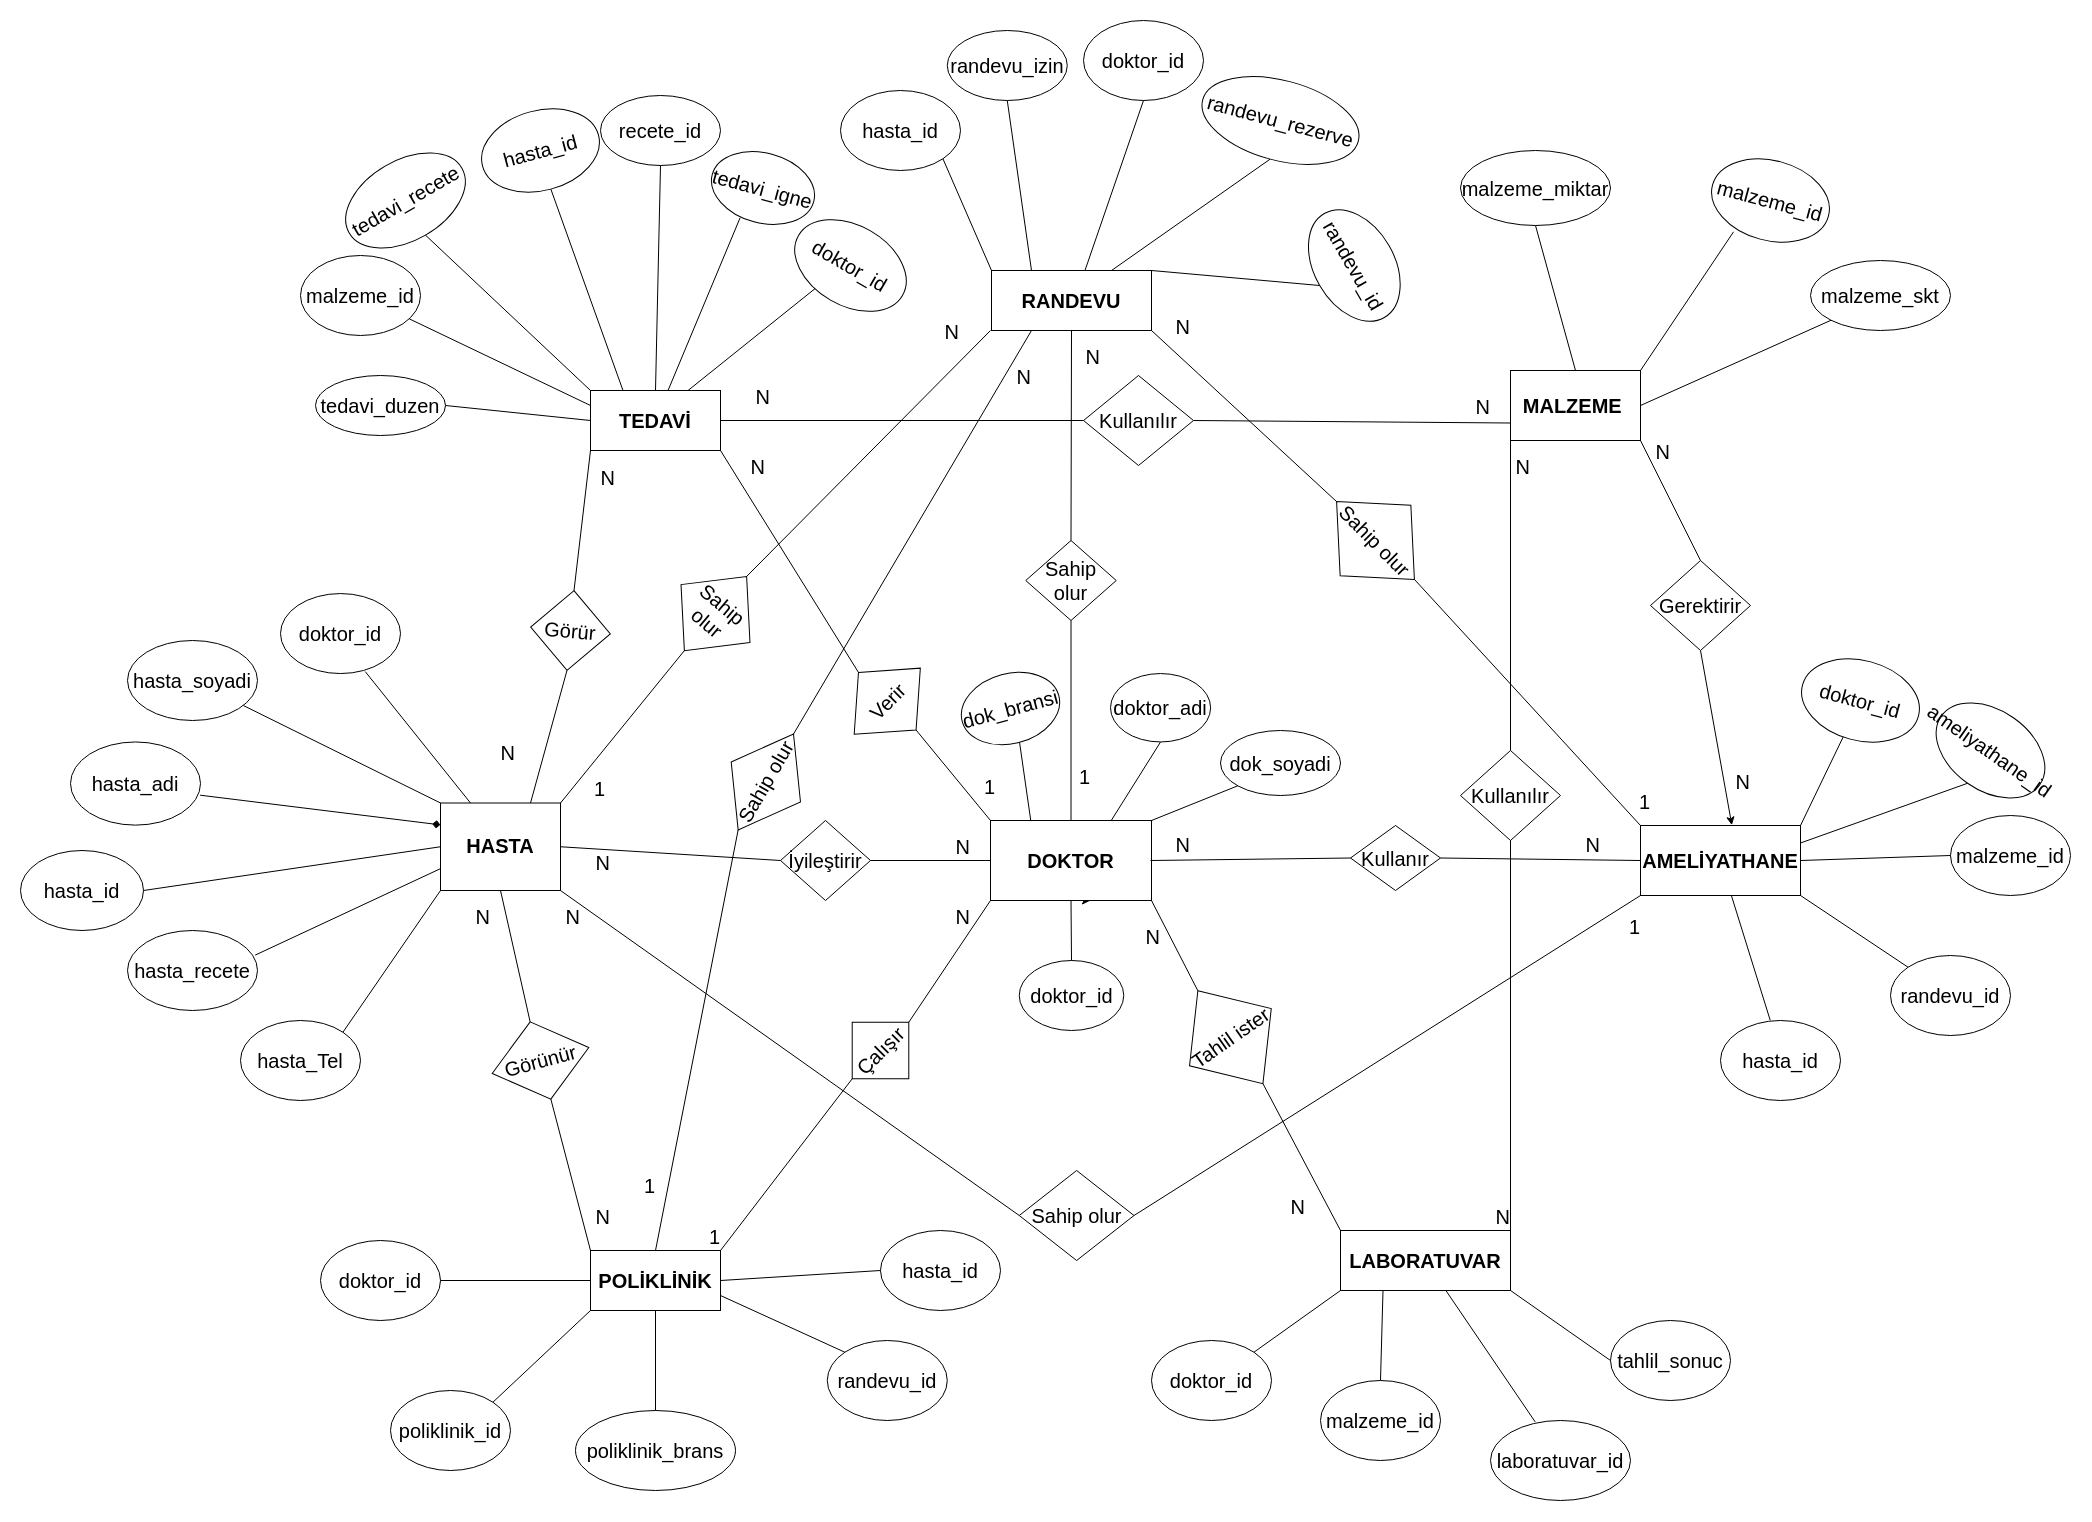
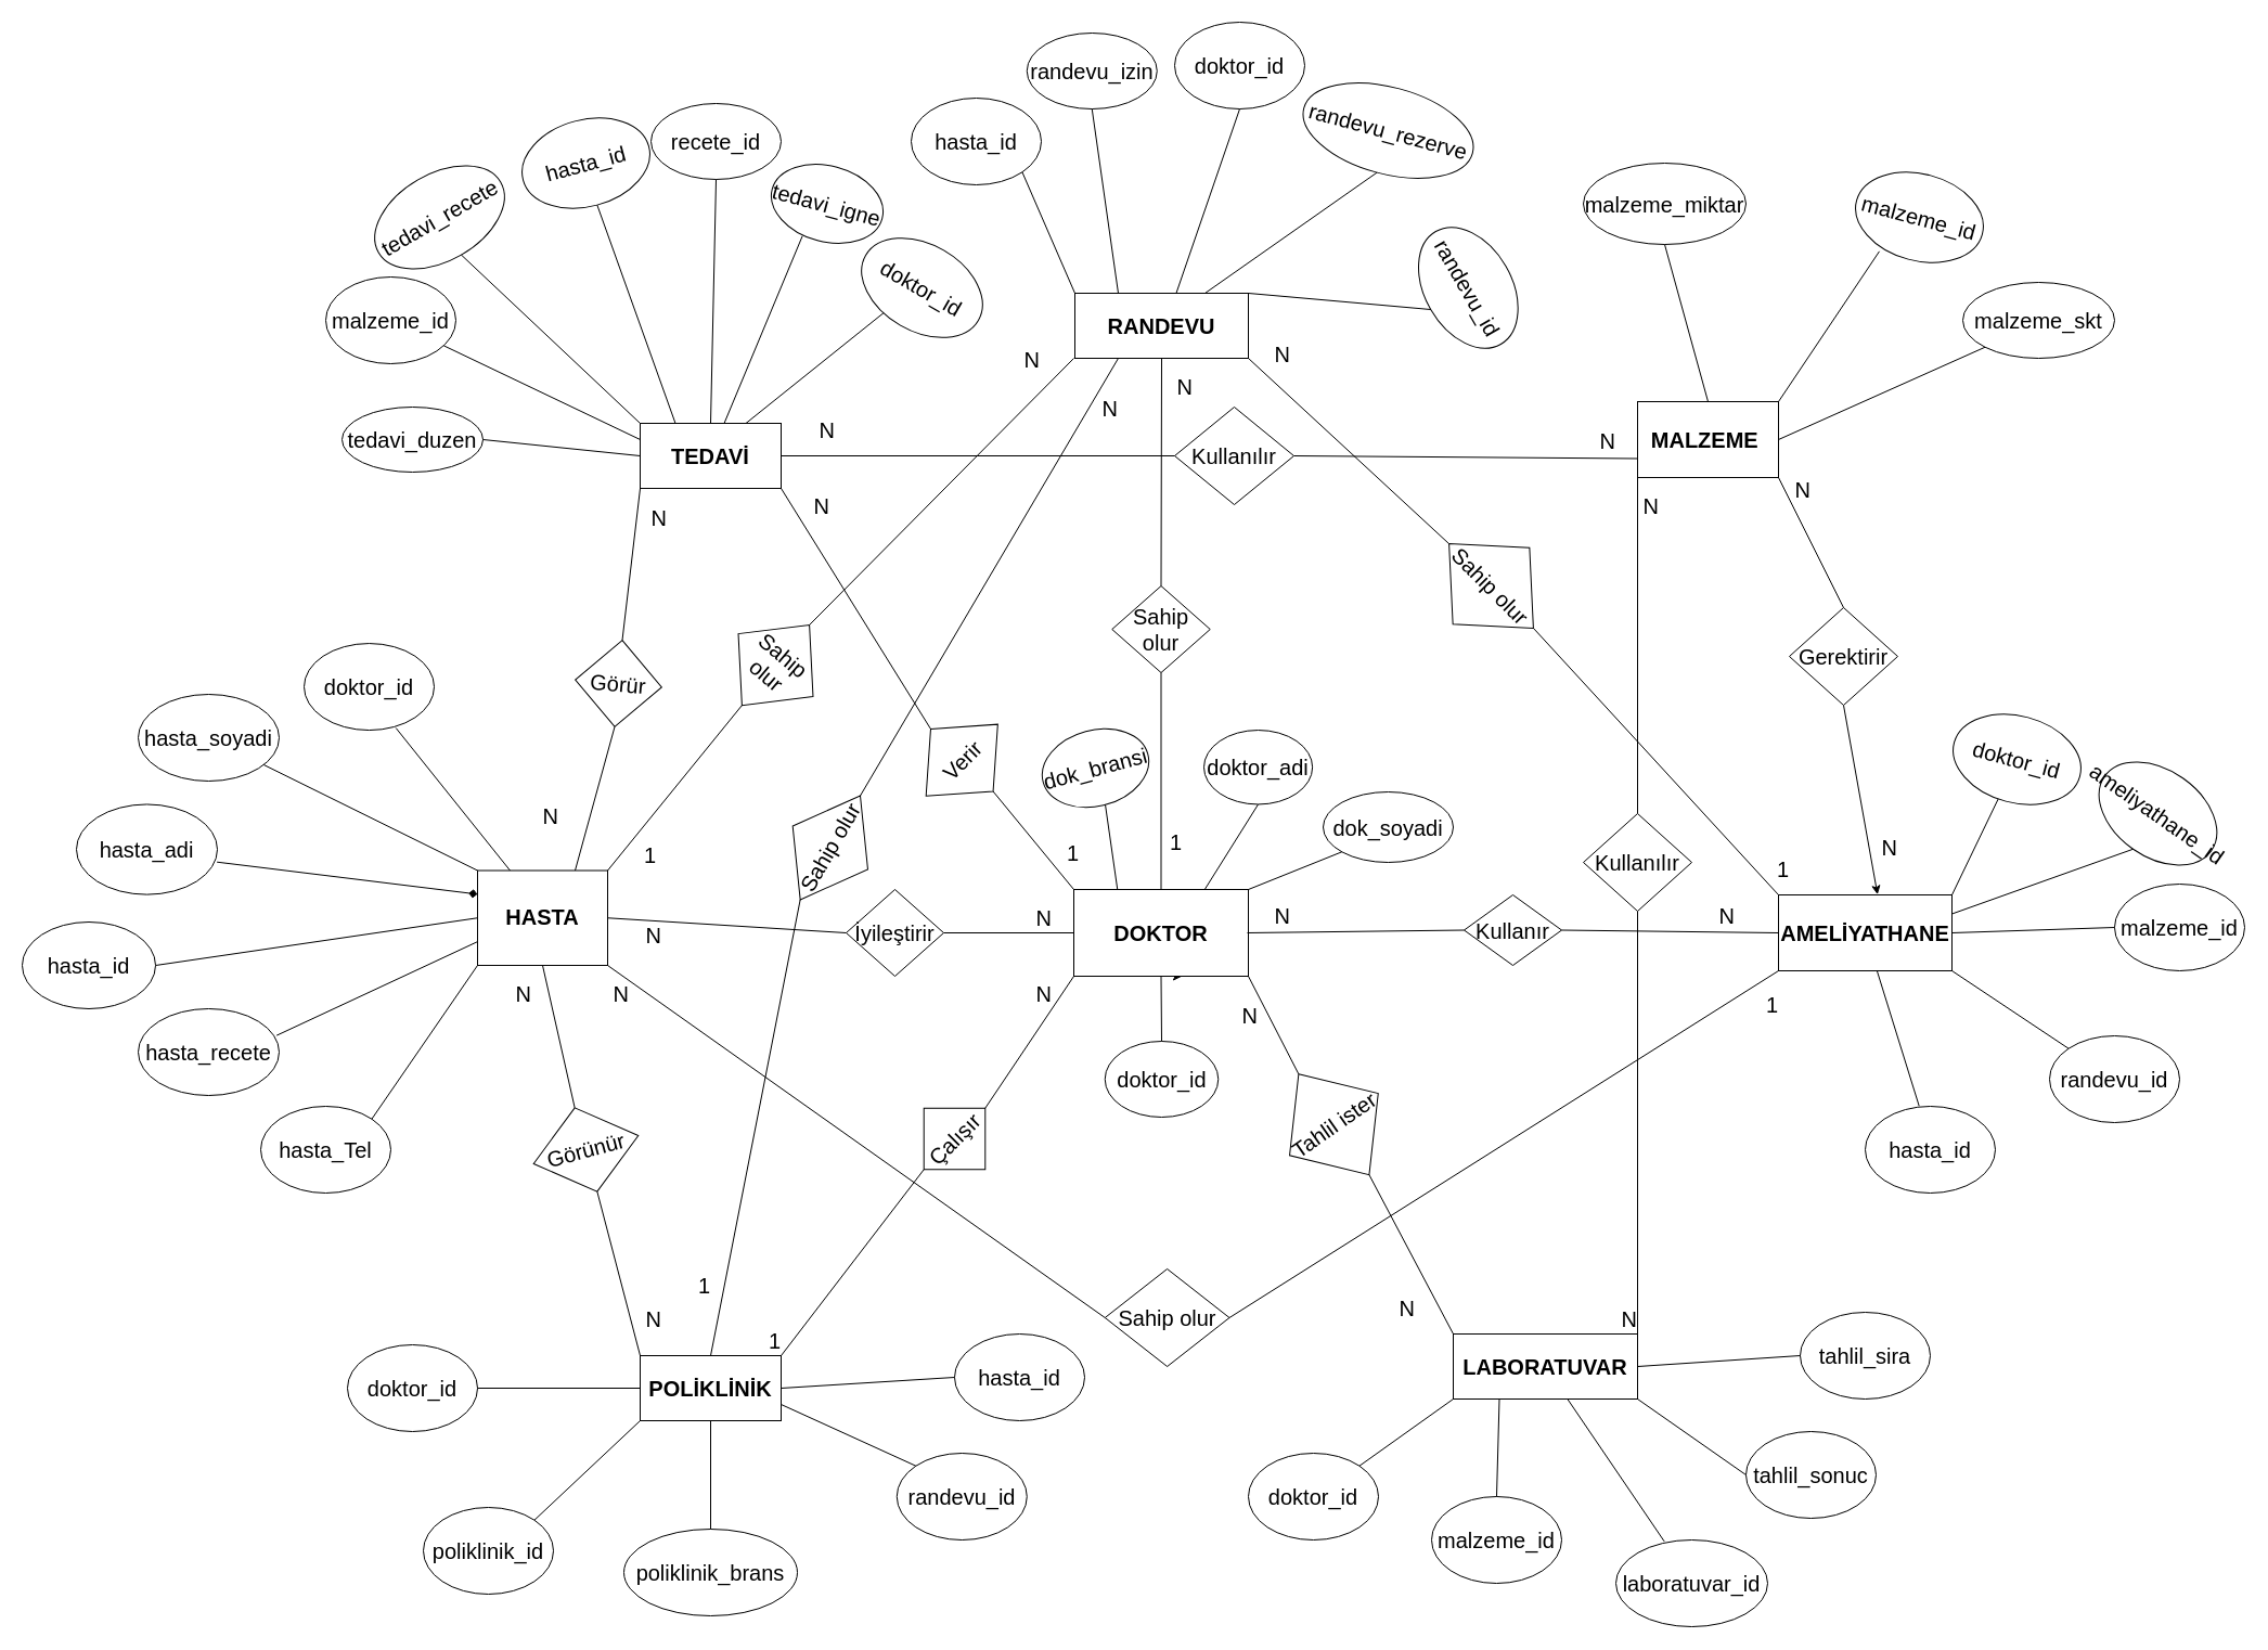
+ <mxCell id="129" value="tahlil_sira" style="ellipse;whiteSpace=wrap;html=1;rounded=0;fontFamily=Helvetica;fontSize=20;fontColor=#000000;strokeColor=default;fillColor=default;" vertex="1" parent="1"><mxGeometry x="1660" y="1210" width="120" height="80" as="geometry" /></mxCell>
+ <mxCell id="130" value="" style="endArrow=none;html=1;rounded=0;fontFamily=Helvetica;fontSize=20;fontColor=#000000;entryX=0;entryY=0.5;entryDx=0;entryDy=0;exitX=1;exitY=0.5;exitDx=0;exitDy=0;" edge="1" parent="1" source="7" target="129"><mxGeometry relative="1" as="geometry"><mxPoint x="840" y="920" as="sourcePoint" /><mxPoint x="1000" y="920" as="targetPoint" /></mxGeometry></mxCell>
